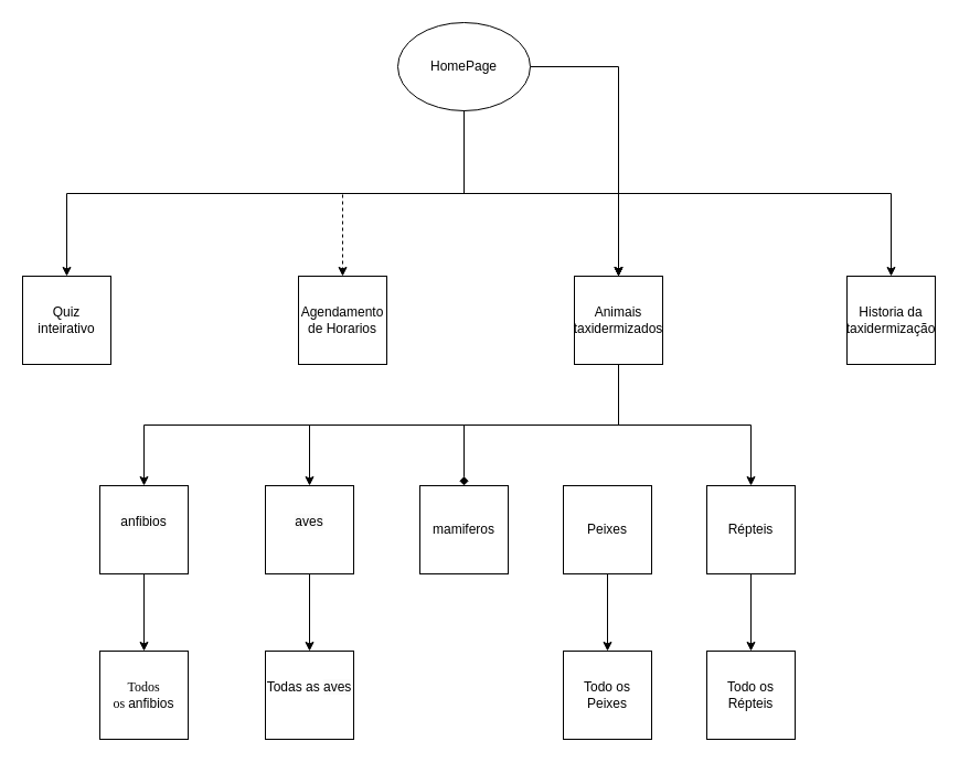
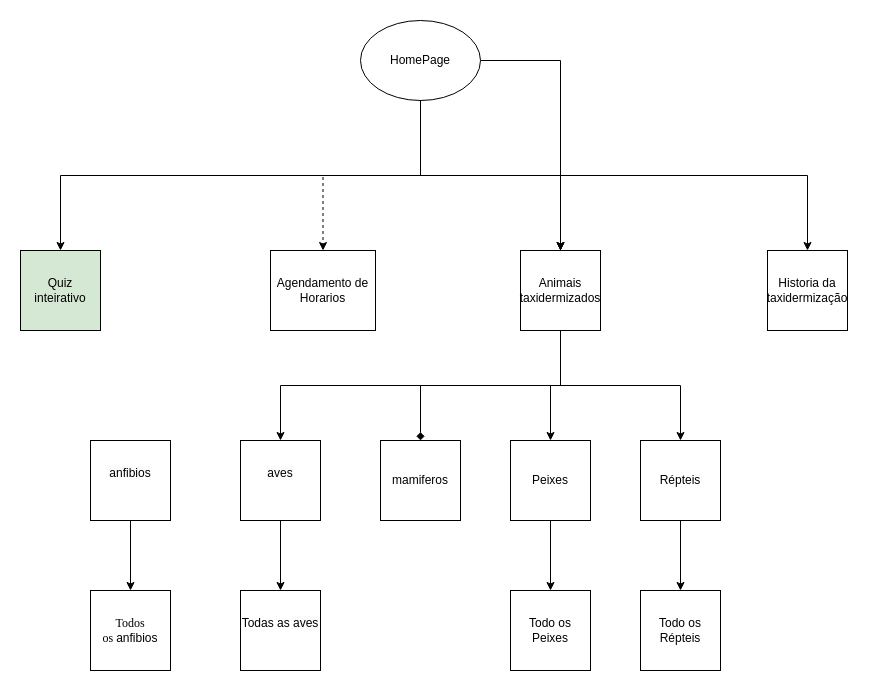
- <mxCell id="7" value="Quiz inteirativo" style="whiteSpace=wrap;html=1;aspect=fixed;" parent="1" vertex="1"><mxGeometry y="250" width="80" height="80" as="geometry" x="20" /></mxCell>
+ <mxCell id="7" value="Quiz inteirativo" style="whiteSpace=wrap;html=1;aspect=fixed;fillColor=#d5e8d4;" parent="1" vertex="1"><mxGeometry y="250" width="80" height="80" as="geometry" x="20" /></mxCell>
- <mxCell id="26" value="Agendamento de Horarios" style="whiteSpace=wrap;html=1;aspect=fixed;" parent="1" vertex="1"><mxGeometry x="270" y="250" width="80" height="80" as="geometry" /></mxCell>
+ <mxCell id="26" value="Agendamento de Horarios" style="whiteSpace=wrap;html=1;aspect=fixed;" parent="1" vertex="1"><mxGeometry x="270" y="250" width="105" height="80" as="geometry" /></mxCell>
- <mxCell id="10" style="edgeStyle=orthogonalEdgeStyle;rounded=0;orthogonalLoop=1;jettySize=auto;html=1;exitX=0.5;exitY=1;exitDx=0;exitDy=0;entryX=0.5;entryY=0;entryDx=0;entryDy=0;" parent="1" source="29" target="14" edge="1"><mxGeometry relative="1" as="geometry" /></mxCell>
+ <mxCell id="10" style="edgeStyle=orthogonalEdgeStyle;rounded=0;orthogonalLoop=1;jettySize=auto;html=1;exitX=0.5;exitY=1;exitDx=0;exitDy=0;" parent="1" source="29" target="21" edge="1"><mxGeometry relative="1" as="geometry" /></mxCell>
